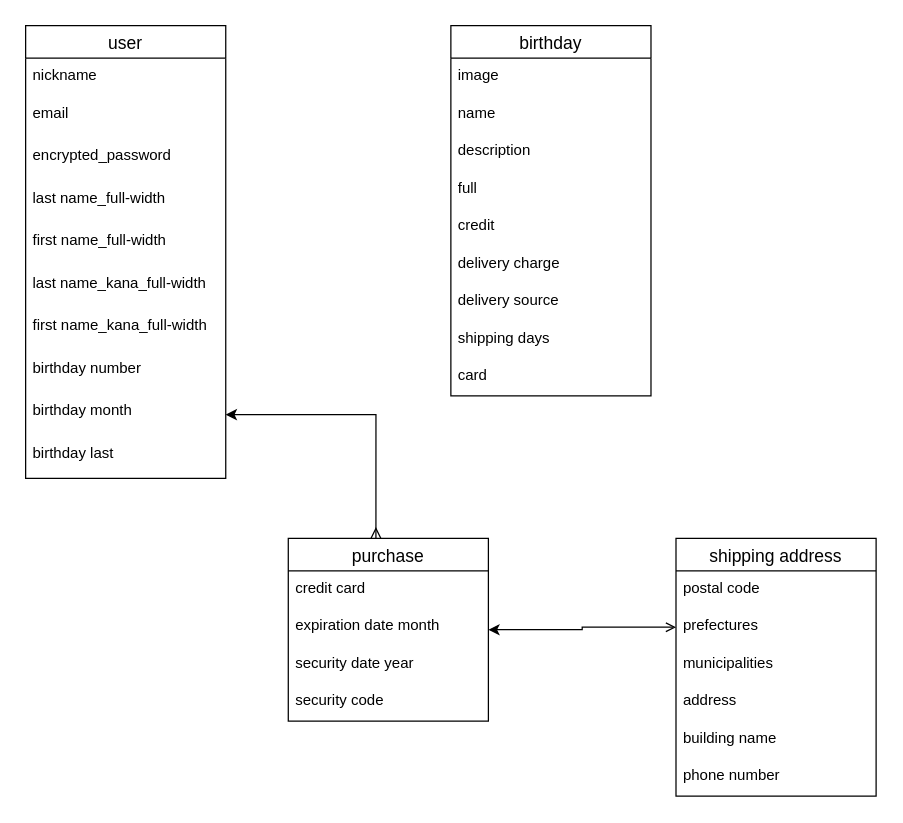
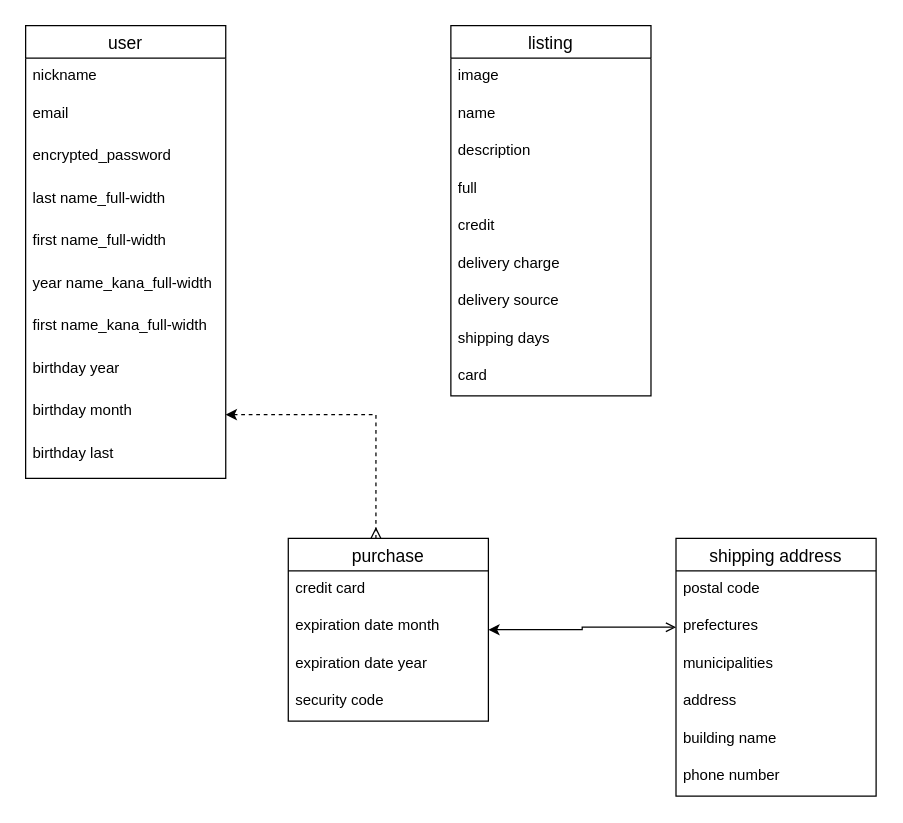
- <mxCell id="13" value="birthday" style="swimlane;fontStyle=0;childLayout=stackLayout;horizontal=1;startSize=26;horizontalStack=0;resizeParent=1;resizeParentMax=0;resizeLast=0;collapsible=1;marginBottom=0;align=center;fontSize=14;" vertex="1" parent="1"><mxGeometry x="360" y="20" width="160" height="296" as="geometry" /></mxCell>
+ <mxCell id="13" value="listing" style="swimlane;fontStyle=0;childLayout=stackLayout;horizontal=1;startSize=26;horizontalStack=0;resizeParent=1;resizeParentMax=0;resizeLast=0;collapsible=1;marginBottom=0;align=center;fontSize=14;" vertex="1" parent="1"><mxGeometry x="360" y="20" width="160" height="296" as="geometry" /></mxCell>
- <mxCell id="8" value="last name_kana_full-width" style="text;strokeColor=none;fillColor=none;spacingLeft=4;spacingRight=4;overflow=hidden;rotatable=0;points=[[0,0.5],[1,0.5]];portConstraint=eastwest;fontSize=12;" vertex="1" parent="2"><mxGeometry y="192" width="160" height="34" as="geometry" /></mxCell>
+ <mxCell id="8" value="year name_kana_full-width" style="text;strokeColor=none;fillColor=none;spacingLeft=4;spacingRight=4;overflow=hidden;rotatable=0;points=[[0,0.5],[1,0.5]];portConstraint=eastwest;fontSize=12;" vertex="1" parent="2"><mxGeometry y="192" width="160" height="34" as="geometry" /></mxCell>
- <mxCell id="10" value="birthday number" style="text;strokeColor=none;fillColor=none;spacingLeft=4;spacingRight=4;overflow=hidden;rotatable=0;points=[[0,0.5],[1,0.5]];portConstraint=eastwest;fontSize=12;" vertex="1" parent="2"><mxGeometry y="260" width="160" height="34" as="geometry" /></mxCell>
+ <mxCell id="10" value="birthday year" style="text;strokeColor=none;fillColor=none;spacingLeft=4;spacingRight=4;overflow=hidden;rotatable=0;points=[[0,0.5],[1,0.5]];portConstraint=eastwest;fontSize=12;" vertex="1" parent="2"><mxGeometry y="260" width="160" height="34" as="geometry" /></mxCell>
- <mxCell id="29" style="edgeStyle=orthogonalEdgeStyle;rounded=0;orthogonalLoop=1;jettySize=auto;html=1;startArrow=classic;startFill=1;endArrow=ERmany;endFill=0;entryX=0.438;entryY=0;entryDx=0;entryDy=0;entryPerimeter=0;" edge="1" parent="1" source="11" target="24"><mxGeometry relative="1" as="geometry"><mxPoint x="290" y="430" as="targetPoint" /></mxGeometry></mxCell>
+ <mxCell id="29" style="edgeStyle=orthogonalEdgeStyle;rounded=0;orthogonalLoop=1;jettySize=auto;html=1;startArrow=classic;startFill=1;endArrow=ERmany;endFill=0;entryX=0.438;entryY=0;entryDx=0;entryDy=0;entryPerimeter=0;dashed=1;" edge="1" parent="1" source="11" target="24"><mxGeometry relative="1" as="geometry"><mxPoint x="290" y="430" as="targetPoint" /></mxGeometry></mxCell>
- <mxCell id="27" value="security date year" style="text;strokeColor=none;fillColor=none;spacingLeft=4;spacingRight=4;overflow=hidden;rotatable=0;points=[[0,0.5],[1,0.5]];portConstraint=eastwest;fontSize=12;" vertex="1" parent="24"><mxGeometry y="86" width="160" height="30" as="geometry" /></mxCell>
+ <mxCell id="27" value="expiration date year" style="text;strokeColor=none;fillColor=none;spacingLeft=4;spacingRight=4;overflow=hidden;rotatable=0;points=[[0,0.5],[1,0.5]];portConstraint=eastwest;fontSize=12;" vertex="1" parent="24"><mxGeometry y="86" width="160" height="30" as="geometry" /></mxCell>
